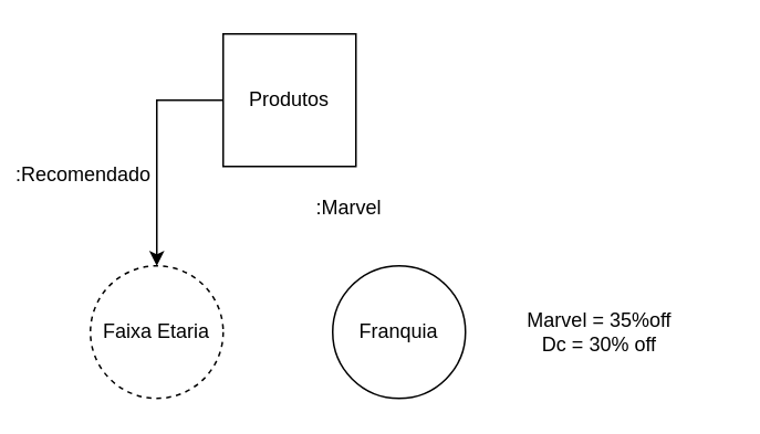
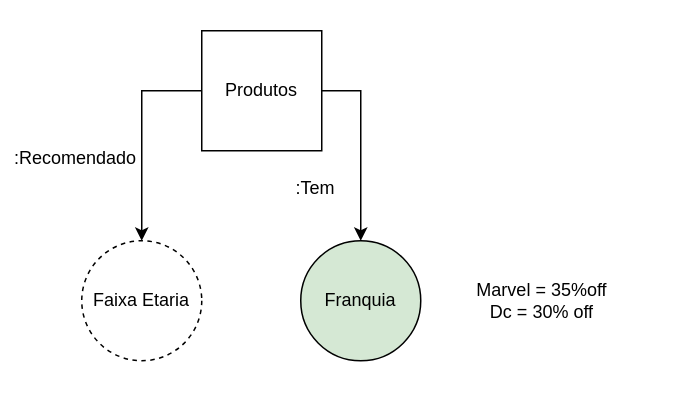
+ <mxCell id="2" value="" style="edgeStyle=orthogonalEdgeStyle;rounded=0;orthogonalLoop=1;jettySize=auto;html=1;" edge="1" parent="1" source="4" target="6"><mxGeometry relative="1" as="geometry"><Array as="points"><mxPoint x="240" y="60" /></Array></mxGeometry></mxCell>
- <mxCell id="7" value=":Marvel" style="text;html=1;strokeColor=none;fillColor=none;align=center;verticalAlign=middle;whiteSpace=wrap;rounded=0;" vertex="1" parent="1"><mxGeometry x="180" y="110" width="60" height="30" as="geometry" /></mxCell>
+ <mxCell id="7" value=":Tem" style="text;html=1;strokeColor=none;fillColor=none;align=center;verticalAlign=middle;whiteSpace=wrap;rounded=0;" vertex="1" parent="1"><mxGeometry x="180" y="110" width="60" height="30" as="geometry" /></mxCell>
- <mxCell id="6" value="Franquia" style="ellipse;whiteSpace=wrap;html=1;aspect=fixed;" vertex="1" parent="1"><mxGeometry x="200" y="160" width="80" height="80" as="geometry" /></mxCell>
+ <mxCell id="6" value="Franquia" style="ellipse;whiteSpace=wrap;html=1;aspect=fixed;fillColor=#d5e8d4;" vertex="1" parent="1"><mxGeometry x="200" y="160" width="80" height="80" as="geometry" /></mxCell>
